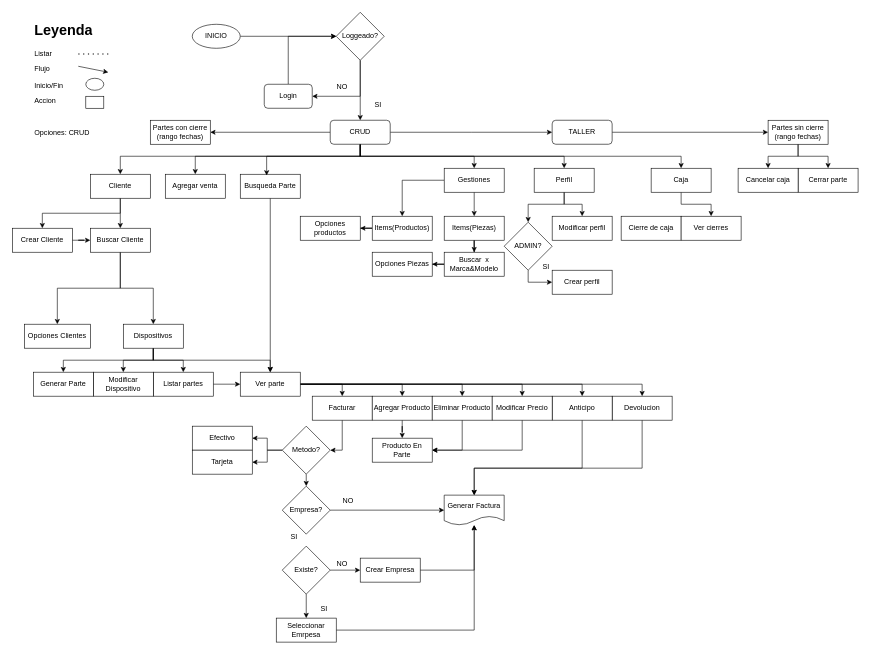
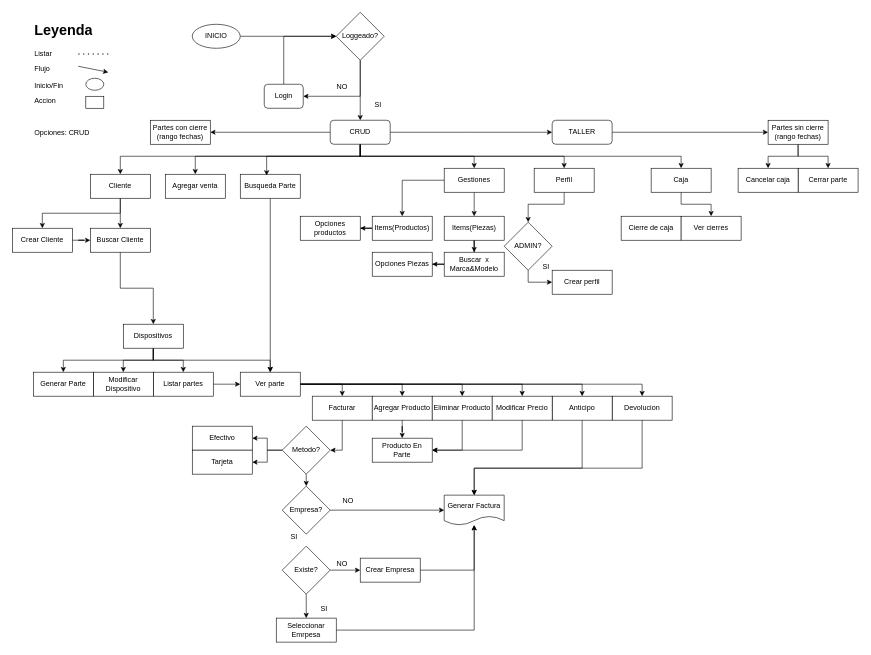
- <mxCell id="5" value="Login" style="rounded=1;whiteSpace=wrap;html=1;" parent="1" vertex="1"><mxGeometry x="440" y="140" width="80" height="40" as="geometry" /></mxCell>
+ <mxCell id="5" value="Login" style="rounded=1;whiteSpace=wrap;html=1;" parent="1" vertex="1"><mxGeometry x="440" y="140" width="65" height="40" as="geometry" /></mxCell>
- <mxCell id="28" style="edgeStyle=orthogonalEdgeStyle;rounded=0;orthogonalLoop=1;jettySize=auto;html=1;entryX=0.5;entryY=0;entryDx=0;entryDy=0;" edge="1" parent="1" source="29" target="60"><mxGeometry relative="1" as="geometry" /></mxCell>
- <mxCell id="60" value="Modificar perfil" style="rounded=0;whiteSpace=wrap;html=1;" parent="1" vertex="1"><mxGeometry x="920" y="360" width="100" height="40" as="geometry" /></mxCell>
- <mxCell id="32" style="edgeStyle=orthogonalEdgeStyle;rounded=0;orthogonalLoop=1;jettySize=auto;html=1;entryX=0.5;entryY=0;entryDx=0;entryDy=0;" parent="1" source="34" target="35" edge="1"><mxGeometry relative="1" as="geometry" /></mxCell>
- <mxCell id="35" value="Opciones Clientes" style="rounded=0;whiteSpace=wrap;html=1;" parent="1" vertex="1"><mxGeometry x="40" y="540" width="110" height="40" as="geometry" /></mxCell>
